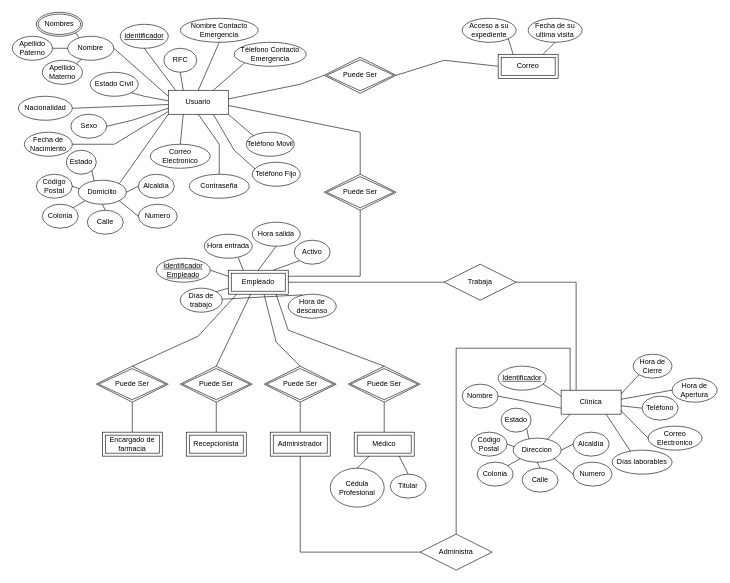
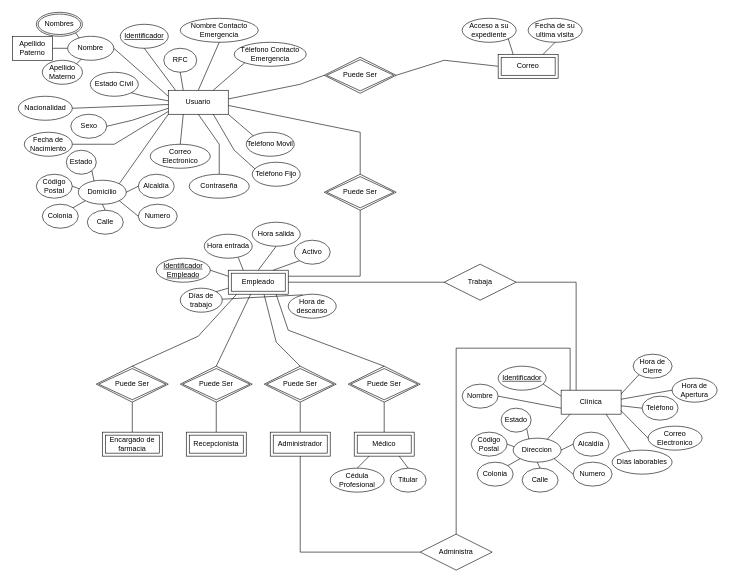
- <mxCell id="50" value="Apellido Paterno" style="ellipse;whiteSpace=wrap;html=1;align=center;" vertex="1" parent="1"><mxGeometry x="20" y="60" width="66.92" height="40" as="geometry" /></mxCell>
+ <mxCell id="50" value="Apellido Paterno" style="whiteSpace=wrap;html=1;align=center;rounded=0;" vertex="1" parent="1"><mxGeometry x="20" y="60" width="66.92" height="40" as="geometry" /></mxCell>
- <mxCell id="90" value="Titular" style="ellipse;whiteSpace=wrap;html=1;align=center;" vertex="1" parent="1"><mxGeometry x="650" y="790" width="60" height="40" as="geometry" /></mxCell>
+ <mxCell id="90" value="Titular" style="ellipse;whiteSpace=wrap;html=1;align=center;" vertex="1" parent="1"><mxGeometry x="650" y="780" width="60" height="40" as="geometry" /></mxCell>
- <mxCell id="89" value="Cédula Profesional" style="ellipse;whiteSpace=wrap;html=1;align=center;" vertex="1" parent="1"><mxGeometry x="550" y="780" width="90" height="65" as="geometry" /></mxCell>
+ <mxCell id="89" value="Cédula Profesional" style="ellipse;whiteSpace=wrap;html=1;align=center;" vertex="1" parent="1"><mxGeometry x="550" y="780" width="90" height="40" as="geometry" /></mxCell>
